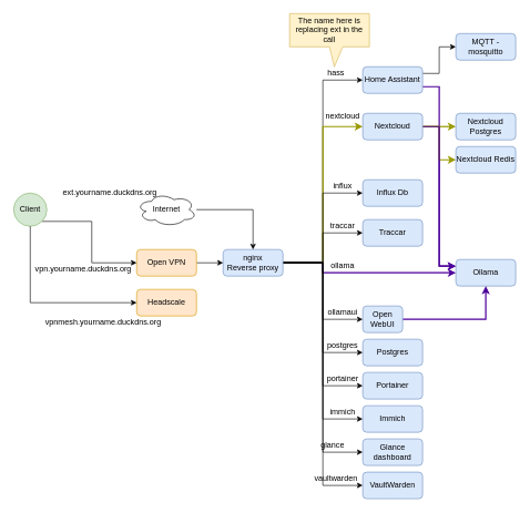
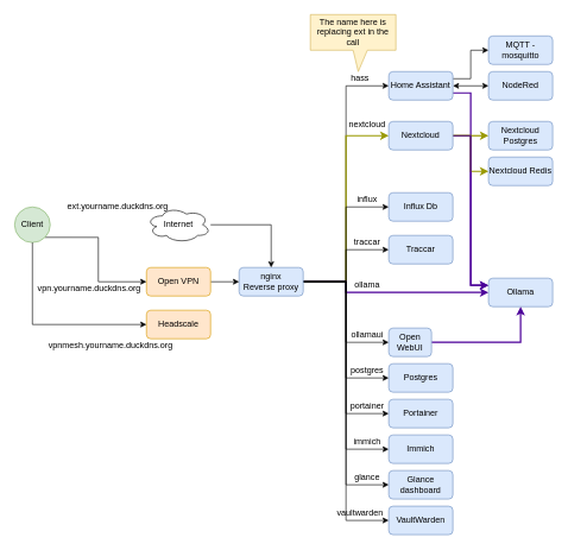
+ <mxCell id="15" style="edgeStyle=orthogonalEdgeStyle;rounded=0;orthogonalLoop=1;jettySize=auto;html=1;startArrow=classic;startFill=1;" parent="1" source="17" target="23" edge="1"><mxGeometry relative="1" as="geometry" /></mxCell>
+ <mxCell id="23" value="NodeRed" style="rounded=1;whiteSpace=wrap;html=1;fillColor=#dae8fc;strokeColor=#6c8ebf;" parent="1" vertex="1"><mxGeometry x="685" y="100" width="90" height="40" as="geometry" /></mxCell>
- <mxCell id="57" value="glance" style="text;html=1;strokeColor=none;fillColor=none;align=center;verticalAlign=middle;whiteSpace=wrap;rounded=0;" parent="1" vertex="1"><mxGeometry x="480" y="660" width="40" height="20" as="geometry" /></mxCell>
+ <mxCell id="57" value="glance" style="text;html=1;strokeColor=none;fillColor=none;align=center;verticalAlign=middle;whiteSpace=wrap;rounded=0;" parent="1" vertex="1"><mxGeometry x="495" y="660" width="40" height="20" as="geometry" /></mxCell>
